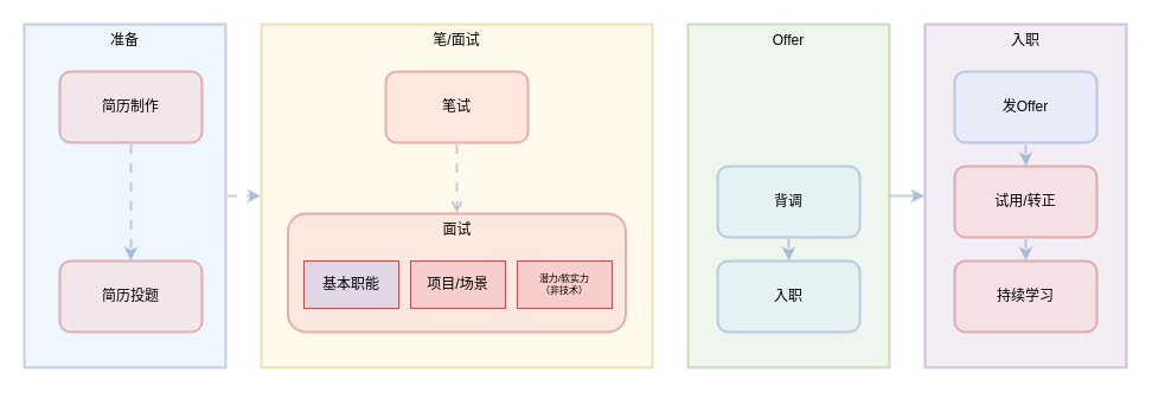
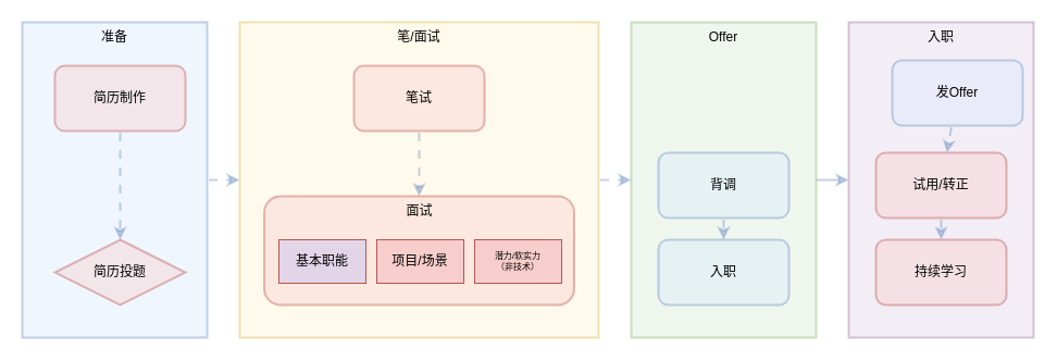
- <mxCell id="16" value="发Offer" style="rounded=1;whiteSpace=wrap;html=1;fillColor=#dae8fc;strokeColor=#6c8ebf;opacity=40;strokeWidth=2;shadow=0;" vertex="1" parent="1"><mxGeometry x="805" y="60" width="120" height="60" as="geometry" /></mxCell>
+ <mxCell id="16" value="发Offer" style="rounded=1;whiteSpace=wrap;html=1;fillColor=#dae8fc;strokeColor=#6c8ebf;opacity=40;strokeWidth=2;shadow=0;" vertex="1" parent="1"><mxGeometry x="820" y="55" width="120" height="60" as="geometry" /></mxCell>
+ <mxCell id="7" value="" style="edgeStyle=none;html=1;fillColor=#dae8fc;strokeColor=#6c8ebf;opacity=40;strokeWidth=2;shadow=0;exitX=1;exitY=0.5;exitDx=0;exitDy=0;flowAnimation=1;" edge="1" parent="1" source="8" target="10"><mxGeometry relative="1" as="geometry"><mxPoint x="510" y="170" as="sourcePoint" /></mxGeometry></mxCell>
- <mxCell id="21" value="" style="edgeStyle=none;html=1;strokeWidth=2;strokeColor=#6C8EBF;opacity=40;flowAnimation=1;endArrow=open;" edge="1" parent="1" source="22" target="20"><mxGeometry relative="1" as="geometry" /></mxCell>
+ <mxCell id="21" value="" style="edgeStyle=none;html=1;strokeWidth=2;strokeColor=#6C8EBF;opacity=40;flowAnimation=1;" edge="1" parent="1" source="22" target="20"><mxGeometry relative="1" as="geometry" /></mxCell>
- <mxCell id="6" value="简历投题" style="rounded=1;whiteSpace=wrap;html=1;fillColor=#f8cecc;strokeColor=#b85450;opacity=40;strokeWidth=2;shadow=0;" vertex="1" parent="1"><mxGeometry x="50" y="220" width="120" height="60" as="geometry" /></mxCell>
+ <mxCell id="6" value="简历投题" style="rhombus;whiteSpace=wrap;html=1;fillColor=#f8cecc;strokeColor=#b85450;opacity=40;strokeWidth=2;shadow=0;" vertex="1" parent="1"><mxGeometry x="50" y="220" width="120" height="60" as="geometry" /></mxCell>
